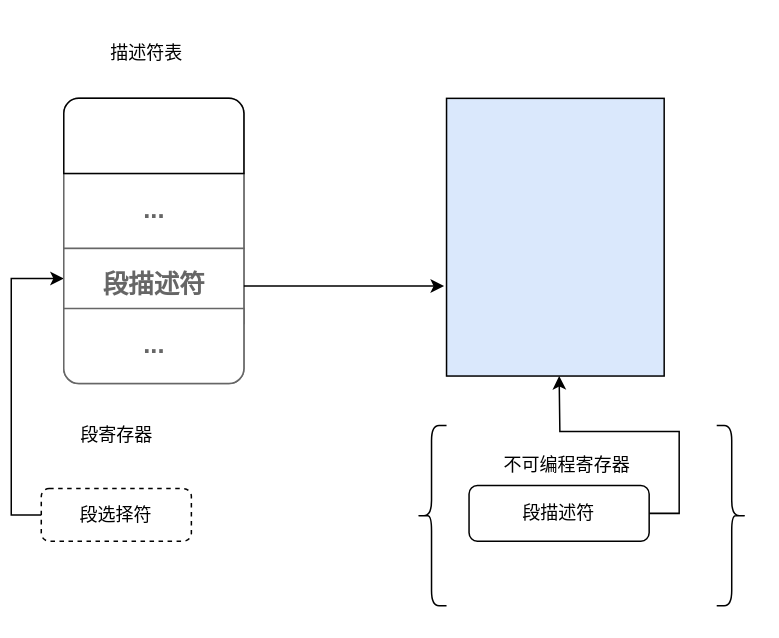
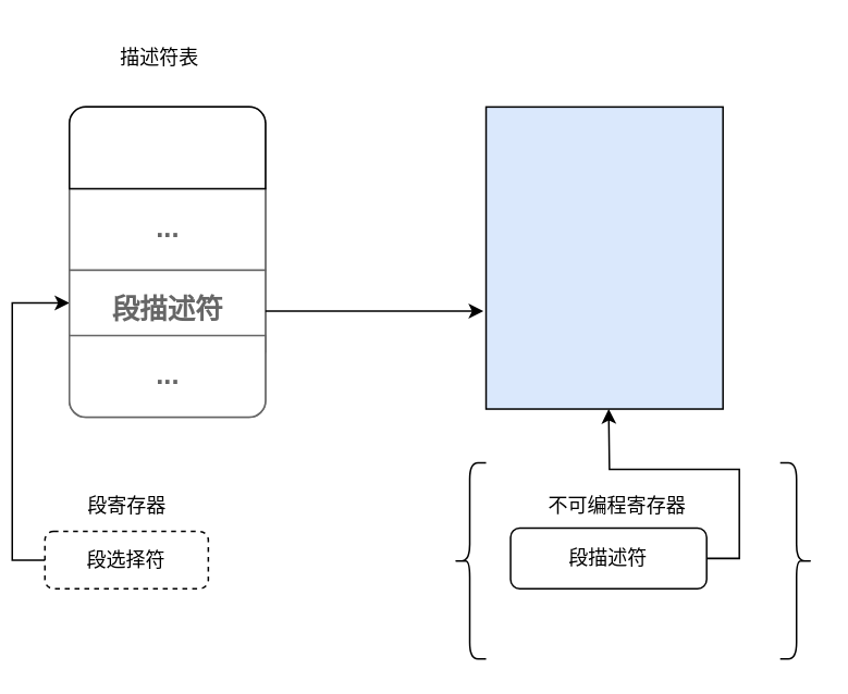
- <mxCell id="4" value="段寄存器" style="text;html=1;align=center;verticalAlign=middle;resizable=0;points=[];autosize=1;strokeColor=none;fillColor=none;" vertex="1" parent="1"><mxGeometry x="35" y="275" width="70" height="30" as="geometry" /></mxCell>
+ <mxCell id="4" value="段寄存器" style="text;html=1;align=center;verticalAlign=middle;resizable=0;points=[];autosize=1;strokeColor=none;fillColor=none;" vertex="1" parent="1"><mxGeometry x="35" y="295" width="70" height="30" as="geometry" /></mxCell>
